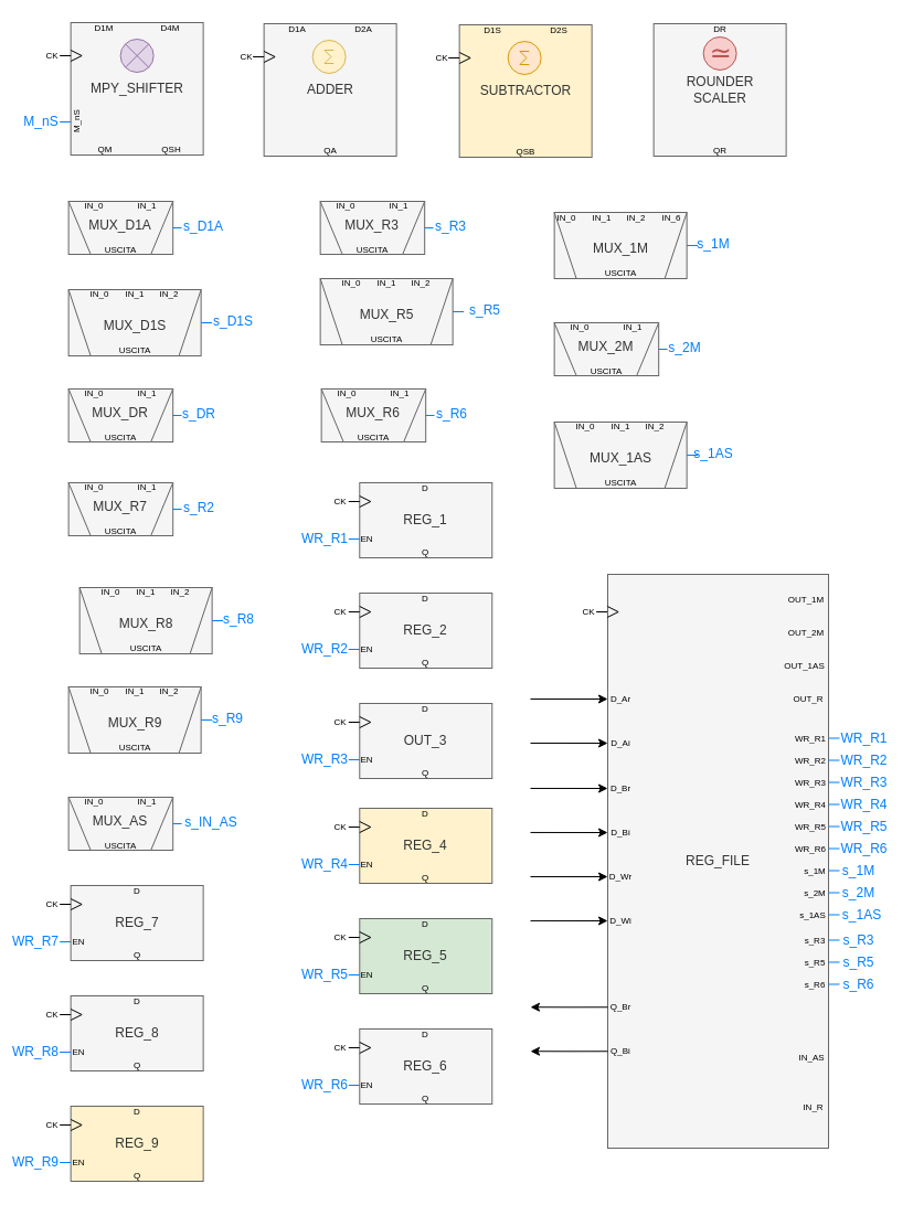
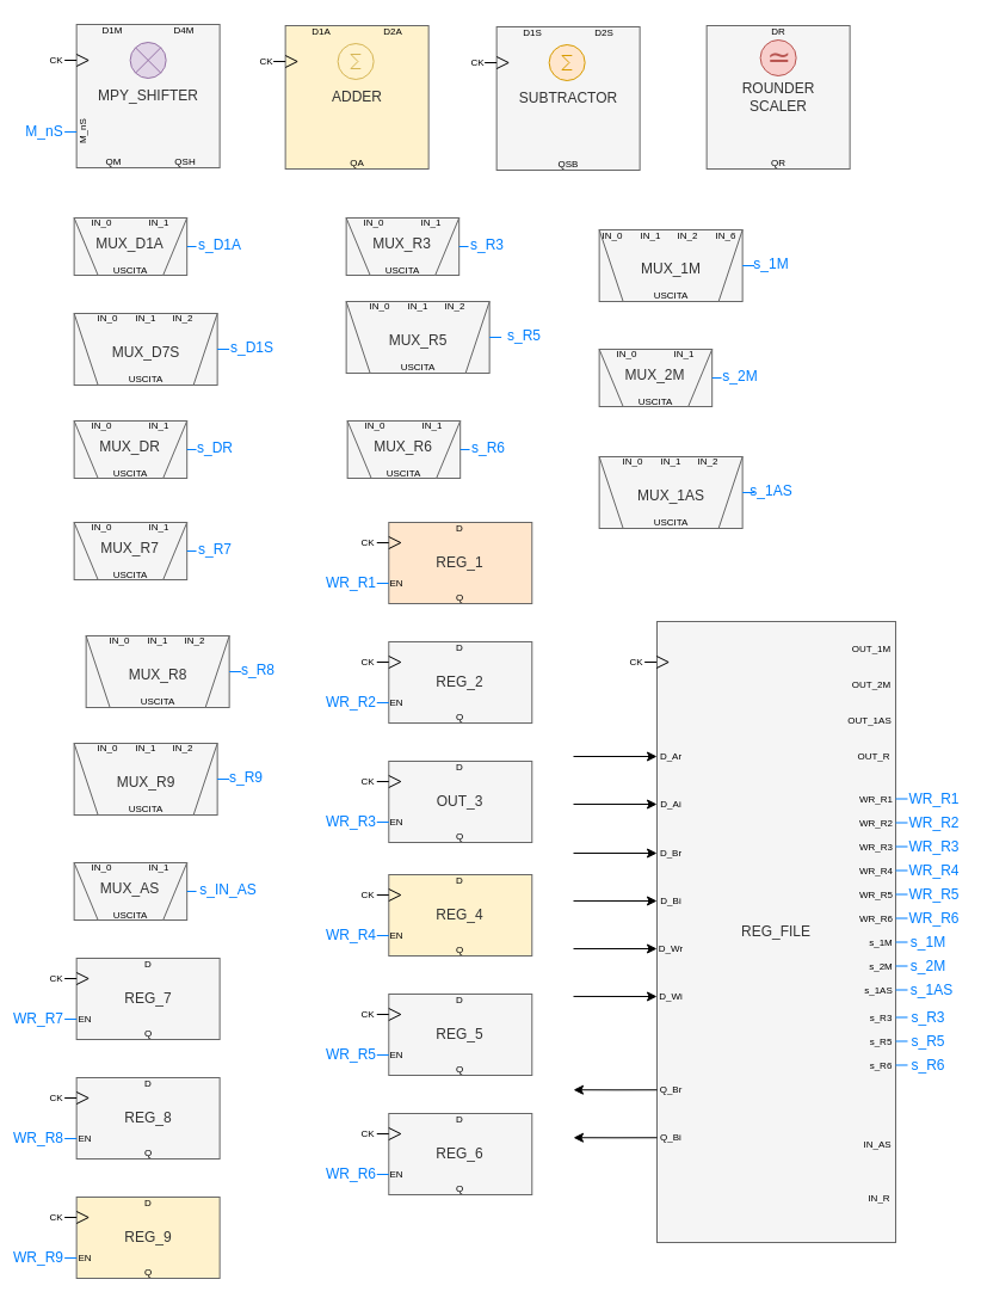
- <mxCell id="3" value="ADDER" style="rounded=0;whiteSpace=wrap;html=1;fillColor=#f5f5f5;fontColor=#333333;strokeColor=#666666;container=0;" parent="2" vertex="1"><mxGeometry x="21" width="120" height="120" as="geometry" /></mxCell>
+ <mxCell id="3" value="ADDER" style="rounded=0;whiteSpace=wrap;html=1;fillColor=#fff2cc;fontColor=#333333;strokeColor=#666666;container=0;" parent="2" vertex="1"><mxGeometry x="21" width="120" height="120" as="geometry" /></mxCell>
- <mxCell id="25" value="SUBTRACTOR" style="rounded=0;whiteSpace=wrap;html=1;fillColor=#fff2cc;fontColor=#333333;strokeColor=#666666;container=0;" parent="24" vertex="1"><mxGeometry x="21" width="120" height="120" as="geometry" /></mxCell>
+ <mxCell id="25" value="SUBTRACTOR" style="rounded=0;whiteSpace=wrap;html=1;fillColor=#f5f5f5;fontColor=#333333;strokeColor=#666666;container=0;" parent="24" vertex="1"><mxGeometry x="21" width="120" height="120" as="geometry" /></mxCell>
- <mxCell id="51" value="MUX_D1S" style="text;html=1;strokeColor=none;fillColor=none;align=center;verticalAlign=middle;whiteSpace=wrap;rounded=0;fontColor=#333333;" parent="47" vertex="1"><mxGeometry x="30" y="18" width="60" height="30" as="geometry" /></mxCell>
+ <mxCell id="51" value="MUX_D7S" style="text;html=1;strokeColor=none;fillColor=none;align=center;verticalAlign=middle;whiteSpace=wrap;rounded=0;fontColor=#333333;" parent="47" vertex="1"><mxGeometry x="30" y="18" width="60" height="30" as="geometry" /></mxCell>
- <mxCell id="74" value="s_R2" style="text;html=1;strokeColor=none;fillColor=none;align=center;verticalAlign=middle;whiteSpace=wrap;rounded=0;fontColor=#007FFF;container=0;" parent="66" vertex="1"><mxGeometry x="106.364" y="19" width="23.636" height="8" as="geometry" /></mxCell>
+ <mxCell id="74" value="s_R7" style="text;html=1;strokeColor=none;fillColor=none;align=center;verticalAlign=middle;whiteSpace=wrap;rounded=0;fontColor=#007FFF;container=0;" parent="66" vertex="1"><mxGeometry x="106.364" y="19" width="23.636" height="8" as="geometry" /></mxCell>
- <mxCell id="164" value="REG_1" style="rounded=0;whiteSpace=wrap;html=1;fillColor=#f5f5f5;fontColor=#333333;strokeColor=#666666;" parent="163" vertex="1"><mxGeometry x="43.636" width="120" height="68" as="geometry" /></mxCell>
+ <mxCell id="164" value="REG_1" style="rounded=0;whiteSpace=wrap;html=1;fillColor=#ffe6cc;fontColor=#333333;strokeColor=#666666;" parent="163" vertex="1"><mxGeometry x="43.636" width="120" height="68" as="geometry" /></mxCell>
- <mxCell id="204" value="REG_5" style="rounded=0;whiteSpace=wrap;html=1;fillColor=#d5e8d4;fontColor=#333333;strokeColor=#666666;" parent="203" vertex="1"><mxGeometry x="43.636" width="120" height="68" as="geometry" /></mxCell>
+ <mxCell id="204" value="REG_5" style="rounded=0;whiteSpace=wrap;html=1;fillColor=#f5f5f5;fontColor=#333333;strokeColor=#666666;" parent="203" vertex="1"><mxGeometry x="43.636" width="120" height="68" as="geometry" /></mxCell>
